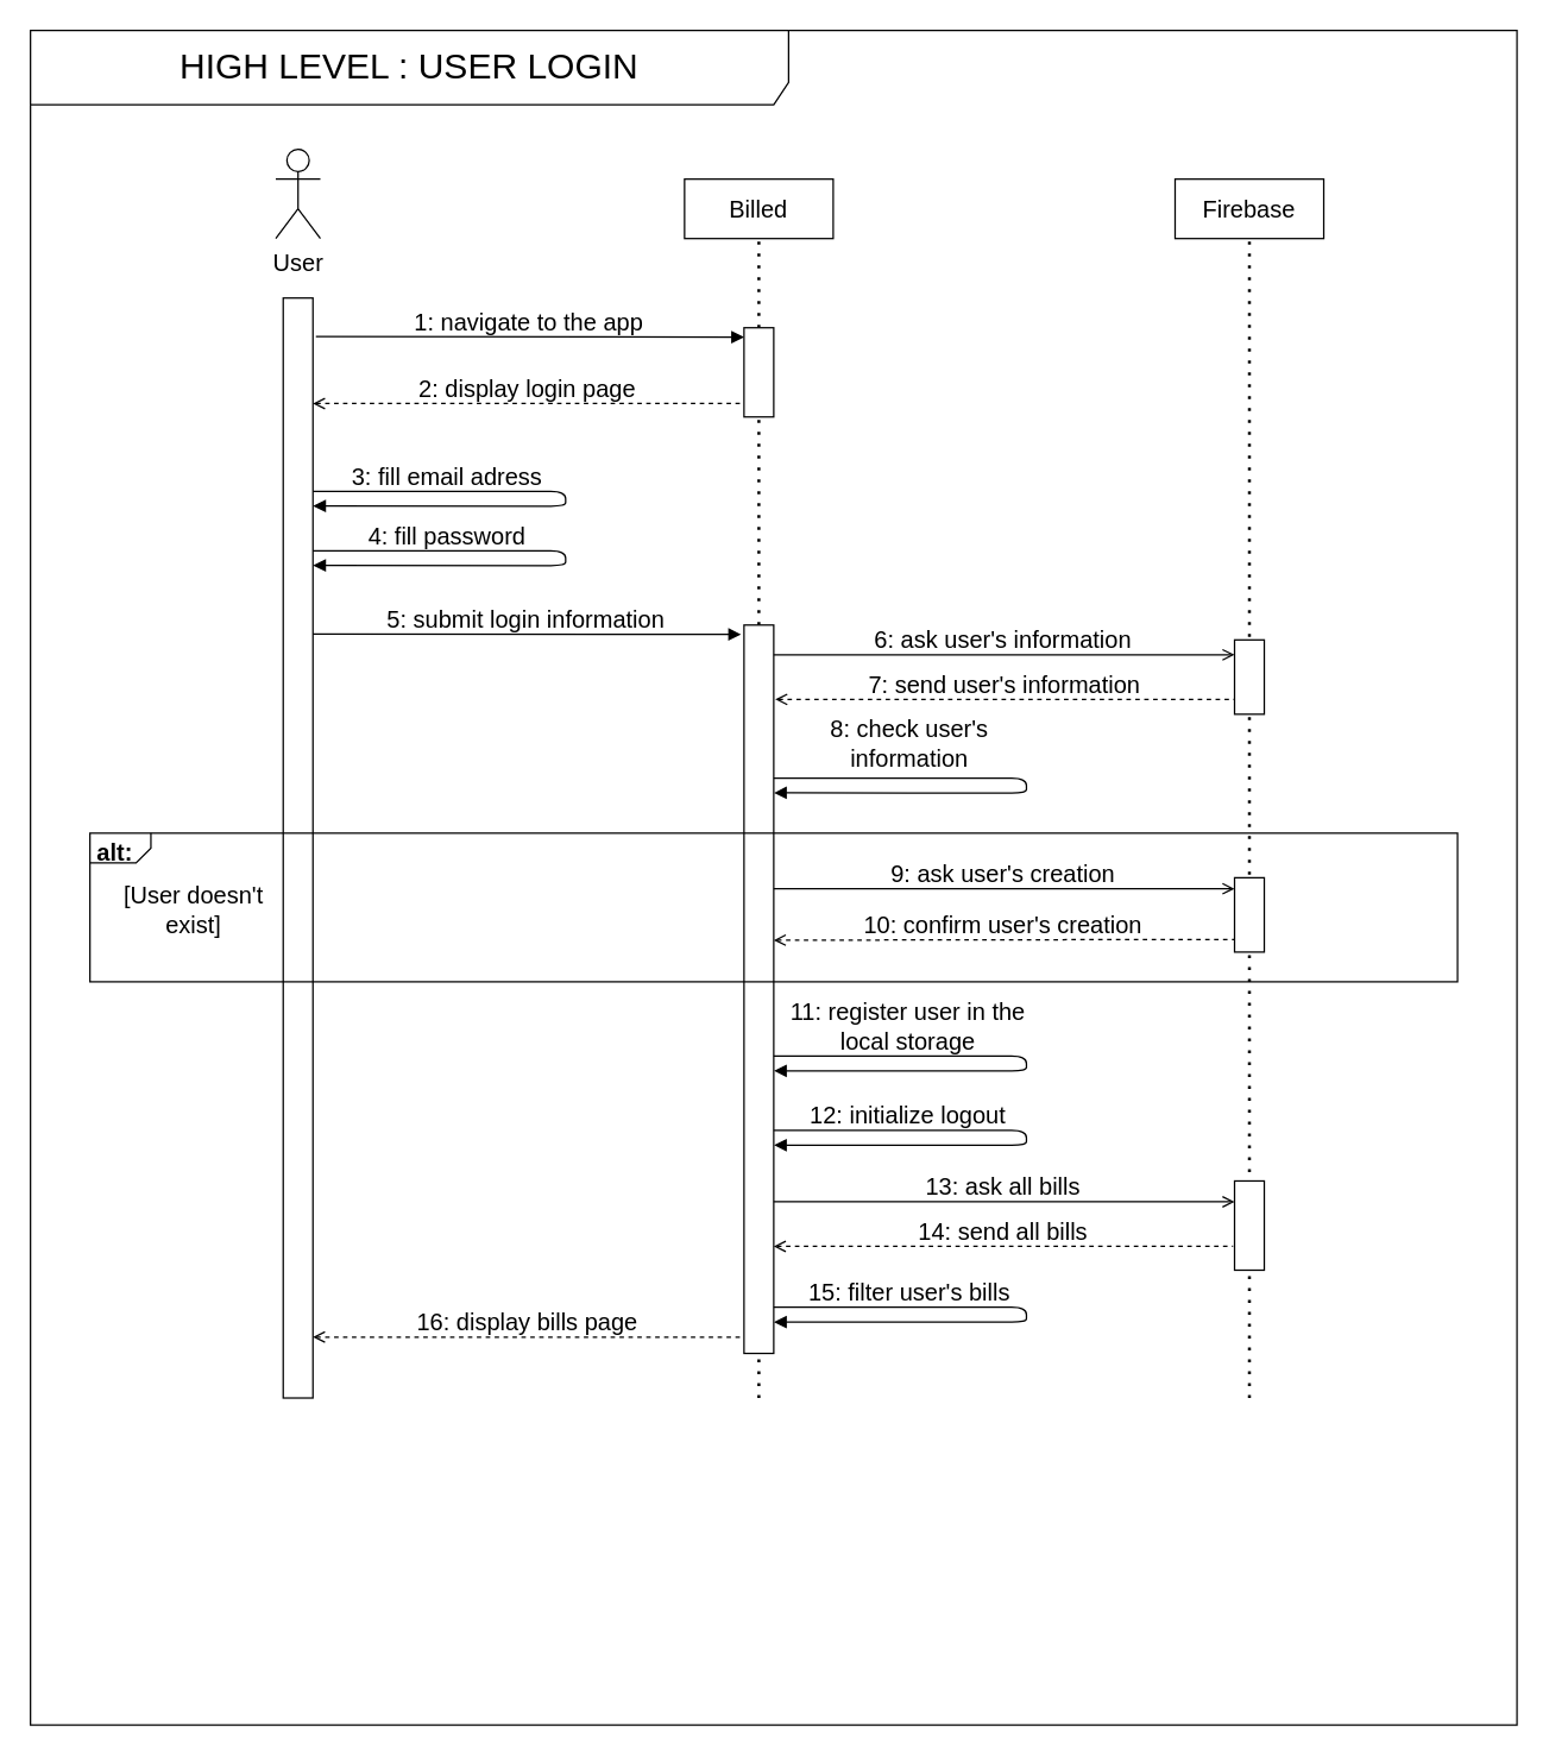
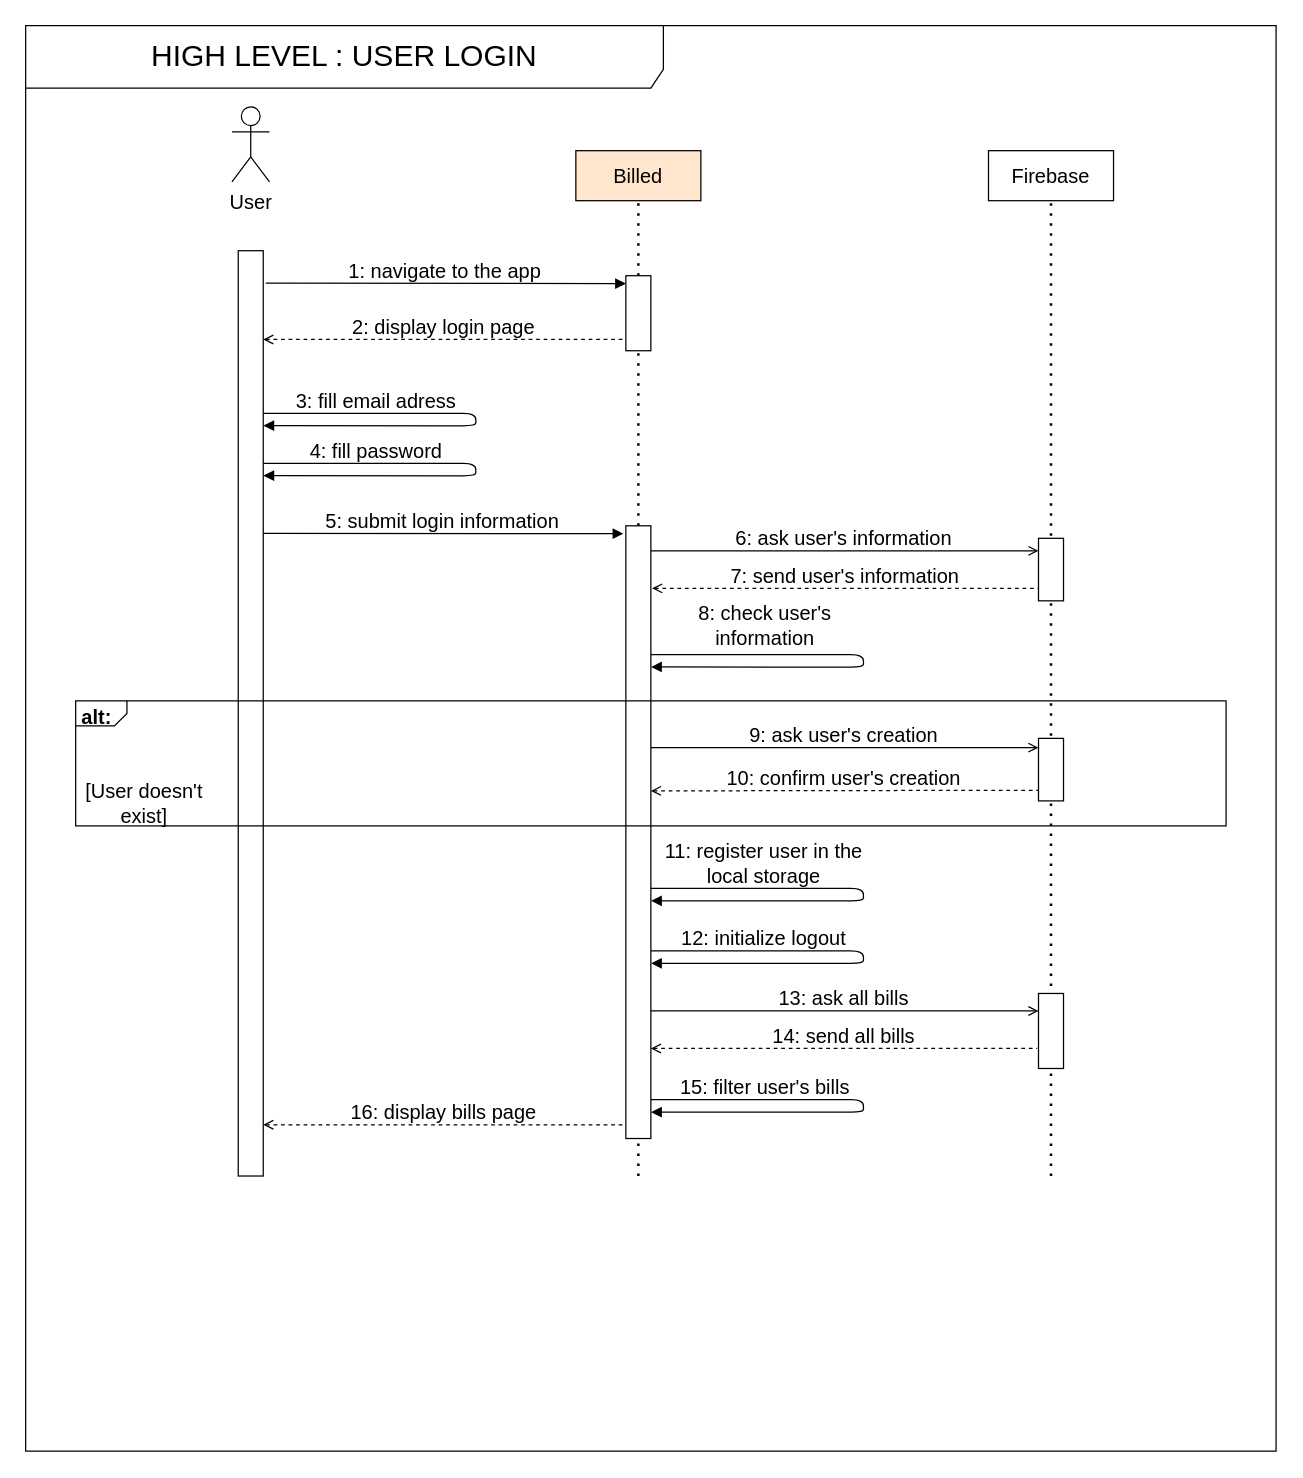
- <mxCell id="7" value="User" style="shape=umlActor;verticalLabelPosition=bottom;verticalAlign=top;html=1;outlineConnect=0;fontSize=16;" parent="1" vertex="1"><mxGeometry x="185" y="100" width="30" height="60" as="geometry" /></mxCell>
+ <mxCell id="7" value="User" style="shape=umlActor;verticalLabelPosition=bottom;verticalAlign=top;html=1;outlineConnect=0;fontSize=16;" parent="1" vertex="1"><mxGeometry x="185" y="85" width="30" height="60" as="geometry" /></mxCell>
- <mxCell id="8" value="Billed" style="rounded=0;whiteSpace=wrap;html=1;fontSize=16;" parent="1" vertex="1"><mxGeometry x="460" y="120" width="100" height="40" as="geometry" /></mxCell>
+ <mxCell id="8" value="Billed" style="rounded=0;whiteSpace=wrap;html=1;fontSize=16;fillColor=#ffe6cc;" parent="1" vertex="1"><mxGeometry x="460" y="120" width="100" height="40" as="geometry" /></mxCell>
- <mxCell id="20" value="[User doesn't exist]" style="text;html=1;strokeColor=none;fillColor=none;align=center;verticalAlign=middle;whiteSpace=wrap;rounded=0;fontSize=16;" parent="1" vertex="1"><mxGeometry x="80" y="602" width="100" height="20" as="geometry" /></mxCell>
+ <mxCell id="20" value="[User doesn't exist]" style="text;html=1;strokeColor=none;fillColor=none;align=center;verticalAlign=middle;whiteSpace=wrap;rounded=0;fontSize=16;" parent="1" vertex="1"><mxGeometry x="65" y="632" width="100" height="20" as="geometry" /></mxCell>
